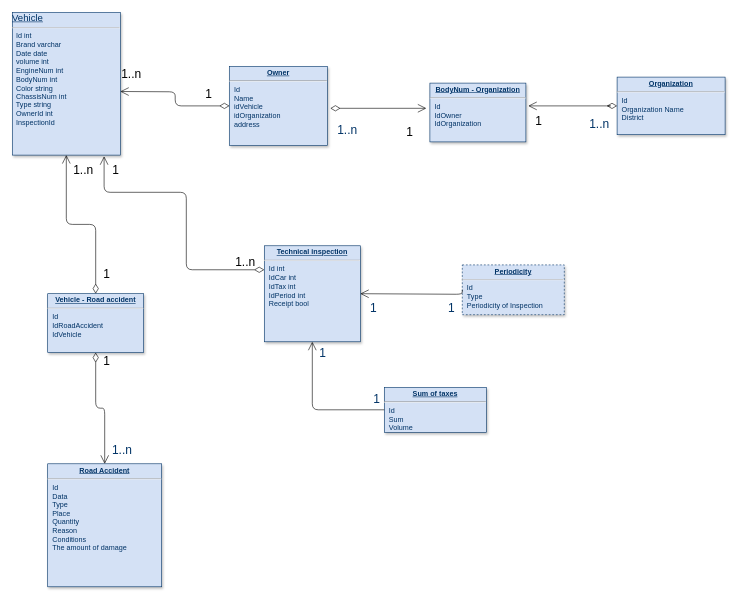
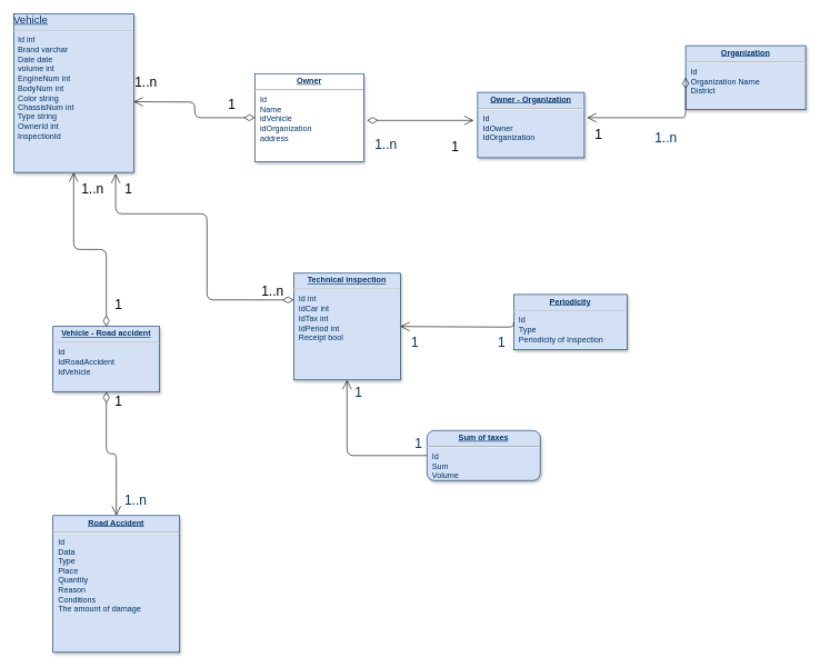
- <mxCell id="3" value="&lt;p style=&quot;margin: 4px 0px 0px ; text-align: center&quot;&gt;&lt;b&gt;&lt;u&gt;BodyNum - Organization&lt;/u&gt;&lt;/b&gt;&lt;/p&gt;&lt;hr&gt;&lt;p style=&quot;margin: 0px ; margin-left: 8px&quot;&gt;Id&lt;/p&gt;&lt;p style=&quot;margin: 0px ; margin-left: 8px&quot;&gt;IdOwner&lt;/p&gt;&lt;p style=&quot;margin: 0px ; margin-left: 8px&quot;&gt;IdOrganization&lt;/p&gt;&lt;p style=&quot;margin: 0px ; margin-left: 8px&quot;&gt;&lt;br&gt;&lt;/p&gt;" style="verticalAlign=top;align=left;overflow=fill;fontSize=12;fontFamily=Helvetica;html=1;strokeColor=#003366;shadow=1;fillColor=#D4E1F5;fontColor=#003366" vertex="1" parent="1"><mxGeometry x="716" y="138" width="160" height="98" as="geometry" /></mxCell>
+ <mxCell id="3" value="&lt;p style=&quot;margin: 4px 0px 0px ; text-align: center&quot;&gt;&lt;b&gt;&lt;u&gt;Owner - Organization&lt;/u&gt;&lt;/b&gt;&lt;/p&gt;&lt;hr&gt;&lt;p style=&quot;margin: 0px ; margin-left: 8px&quot;&gt;Id&lt;/p&gt;&lt;p style=&quot;margin: 0px ; margin-left: 8px&quot;&gt;IdOwner&lt;/p&gt;&lt;p style=&quot;margin: 0px ; margin-left: 8px&quot;&gt;IdOrganization&lt;/p&gt;&lt;p style=&quot;margin: 0px ; margin-left: 8px&quot;&gt;&lt;br&gt;&lt;/p&gt;" style="verticalAlign=top;align=left;overflow=fill;fontSize=12;fontFamily=Helvetica;html=1;strokeColor=#003366;shadow=1;fillColor=#D4E1F5;fontColor=#003366" vertex="1" parent="1"><mxGeometry x="716" y="138" width="160" height="98" as="geometry" /></mxCell>
- <mxCell id="5" value="&lt;p style=&quot;margin: 0px ; margin-top: 4px ; text-align: center ; text-decoration: underline&quot;&gt;&lt;strong&gt;Owner&lt;br&gt;&lt;/strong&gt;&lt;/p&gt;&lt;hr&gt;&lt;p style=&quot;margin: 0px ; margin-left: 8px&quot;&gt;Id&lt;/p&gt;&lt;p style=&quot;margin: 0px ; margin-left: 8px&quot;&gt;Name&lt;/p&gt;&lt;p style=&quot;margin: 0px ; margin-left: 8px&quot;&gt;idVehicle&lt;/p&gt;&lt;p style=&quot;margin: 0px ; margin-left: 8px&quot;&gt;idOrganization&lt;/p&gt;&lt;p style=&quot;margin: 0px ; margin-left: 8px&quot;&gt;address&lt;/p&gt;&lt;p style=&quot;margin: 0px ; margin-left: 8px&quot;&gt;&lt;br&gt;&lt;/p&gt;" style="verticalAlign=top;align=left;overflow=fill;fontSize=12;fontFamily=Helvetica;html=1;strokeColor=#003366;shadow=1;fillColor=#D4E1F5;fontColor=#003366" vertex="1" parent="1"><mxGeometry x="382" y="110" width="163" height="132" as="geometry" /></mxCell>
+ <mxCell id="5" value="&lt;p style=&quot;margin: 0px ; margin-top: 4px ; text-align: center ; text-decoration: underline&quot;&gt;&lt;strong&gt;Owner&lt;br&gt;&lt;/strong&gt;&lt;/p&gt;&lt;hr&gt;&lt;p style=&quot;margin: 0px ; margin-left: 8px&quot;&gt;Id&lt;/p&gt;&lt;p style=&quot;margin: 0px ; margin-left: 8px&quot;&gt;Name&lt;/p&gt;&lt;p style=&quot;margin: 0px ; margin-left: 8px&quot;&gt;idVehicle&lt;/p&gt;&lt;p style=&quot;margin: 0px ; margin-left: 8px&quot;&gt;idOrganization&lt;/p&gt;&lt;p style=&quot;margin: 0px ; margin-left: 8px&quot;&gt;address&lt;/p&gt;&lt;p style=&quot;margin: 0px ; margin-left: 8px&quot;&gt;&lt;br&gt;&lt;/p&gt;" style="verticalAlign=top;align=left;overflow=fill;fontSize=12;fontFamily=Helvetica;html=1;strokeColor=#003366;shadow=1;fillColor=#ffffff;fontColor=#003366;" vertex="1" parent="1"><mxGeometry x="382" y="110" width="163" height="132" as="geometry" /></mxCell>
- <mxCell id="7" value="&lt;p style=&quot;margin: 0px ; margin-top: 4px ; text-align: center ; text-decoration: underline&quot;&gt;&lt;strong&gt;Organization&lt;br&gt;&lt;/strong&gt;&lt;/p&gt;&lt;hr&gt;&lt;p style=&quot;margin: 0px ; margin-left: 8px&quot;&gt;Id&lt;/p&gt;&lt;p style=&quot;margin: 0px ; margin-left: 8px&quot;&gt;Organization Name&lt;/p&gt;&lt;p style=&quot;margin: 0px ; margin-left: 8px&quot;&gt;District&lt;br&gt;&lt;/p&gt;&lt;p style=&quot;margin: 0px ; margin-left: 8px&quot;&gt;&lt;br&gt;&lt;/p&gt;&lt;p style=&quot;margin: 0px ; margin-left: 8px&quot;&gt;&lt;br&gt;&lt;/p&gt;" style="verticalAlign=top;align=left;overflow=fill;fontSize=12;fontFamily=Helvetica;html=1;strokeColor=#003366;shadow=1;fillColor=#D4E1F5;fontColor=#003366" vertex="1" parent="1"><mxGeometry x="1028" y="128" width="180" height="96" as="geometry" /></mxCell>
+ <mxCell id="7" value="&lt;p style=&quot;margin: 0px ; margin-top: 4px ; text-align: center ; text-decoration: underline&quot;&gt;&lt;strong&gt;Organization&lt;br&gt;&lt;/strong&gt;&lt;/p&gt;&lt;hr&gt;&lt;p style=&quot;margin: 0px ; margin-left: 8px&quot;&gt;Id&lt;/p&gt;&lt;p style=&quot;margin: 0px ; margin-left: 8px&quot;&gt;Organization Name&lt;/p&gt;&lt;p style=&quot;margin: 0px ; margin-left: 8px&quot;&gt;District&lt;br&gt;&lt;/p&gt;&lt;p style=&quot;margin: 0px ; margin-left: 8px&quot;&gt;&lt;br&gt;&lt;/p&gt;&lt;p style=&quot;margin: 0px ; margin-left: 8px&quot;&gt;&lt;br&gt;&lt;/p&gt;" style="verticalAlign=top;align=left;overflow=fill;fontSize=12;fontFamily=Helvetica;html=1;strokeColor=#003366;shadow=1;fillColor=#D4E1F5;fontColor=#003366" vertex="1" parent="1"><mxGeometry x="1028" y="68" width="180" height="96" as="geometry" /></mxCell>
- <mxCell id="13" value="&lt;p style=&quot;margin: 0px ; margin-top: 4px ; text-align: center ; text-decoration: underline&quot;&gt;&lt;strong&gt;Periodicity&lt;br&gt;&lt;/strong&gt;&lt;/p&gt;&lt;hr&gt;&lt;p style=&quot;margin: 0px ; margin-left: 8px&quot;&gt;Id&lt;/p&gt;&lt;p style=&quot;margin: 0px ; margin-left: 8px&quot;&gt;Type&lt;/p&gt;&lt;p style=&quot;margin: 0px ; margin-left: 8px&quot;&gt;Periodicity of Inspection&lt;br&gt;&lt;/p&gt;&lt;p style=&quot;margin: 0px ; margin-left: 8px&quot;&gt;&lt;br&gt;&lt;/p&gt;&lt;p style=&quot;margin: 0px ; margin-left: 8px&quot;&gt;&lt;br&gt;&lt;/p&gt;" style="verticalAlign=top;align=left;overflow=fill;fontSize=12;fontFamily=Helvetica;html=1;strokeColor=#003366;shadow=1;fillColor=#D4E1F5;fontColor=#003366;dashed=1;" vertex="1" parent="1"><mxGeometry x="770" y="441" width="170" height="83" as="geometry" /></mxCell>
+ <mxCell id="13" value="&lt;p style=&quot;margin: 0px ; margin-top: 4px ; text-align: center ; text-decoration: underline&quot;&gt;&lt;strong&gt;Periodicity&lt;br&gt;&lt;/strong&gt;&lt;/p&gt;&lt;hr&gt;&lt;p style=&quot;margin: 0px ; margin-left: 8px&quot;&gt;Id&lt;/p&gt;&lt;p style=&quot;margin: 0px ; margin-left: 8px&quot;&gt;Type&lt;/p&gt;&lt;p style=&quot;margin: 0px ; margin-left: 8px&quot;&gt;Periodicity of Inspection&lt;br&gt;&lt;/p&gt;&lt;p style=&quot;margin: 0px ; margin-left: 8px&quot;&gt;&lt;br&gt;&lt;/p&gt;&lt;p style=&quot;margin: 0px ; margin-left: 8px&quot;&gt;&lt;br&gt;&lt;/p&gt;" style="verticalAlign=top;align=left;overflow=fill;fontSize=12;fontFamily=Helvetica;html=1;strokeColor=#003366;shadow=1;fillColor=#D4E1F5;fontColor=#003366" vertex="1" parent="1"><mxGeometry x="770" y="441" width="170" height="83" as="geometry" /></mxCell>
- <mxCell id="12" value="&lt;p style=&quot;margin: 0px ; margin-top: 4px ; text-align: center ; text-decoration: underline&quot;&gt;&lt;strong&gt;Sum of taxes&lt;br&gt;&lt;/strong&gt;&lt;/p&gt;&lt;hr&gt;&lt;p style=&quot;margin: 0px ; margin-left: 8px&quot;&gt;Id&lt;/p&gt;&lt;p style=&quot;margin: 0px ; margin-left: 8px&quot;&gt;Sum&lt;/p&gt;&lt;p style=&quot;margin: 0px ; margin-left: 8px&quot;&gt;Volume&lt;br&gt;&lt;/p&gt;&lt;p style=&quot;margin: 0px ; margin-left: 8px&quot;&gt;&lt;br&gt;&lt;/p&gt;&lt;p style=&quot;margin: 0px ; margin-left: 8px&quot;&gt;&lt;br&gt;&lt;/p&gt;" style="verticalAlign=top;align=left;overflow=fill;fontSize=12;fontFamily=Helvetica;html=1;strokeColor=#003366;shadow=1;fillColor=#D4E1F5;fontColor=#003366" vertex="1" parent="1"><mxGeometry x="640" y="645" width="170" height="75" as="geometry" /></mxCell>
+ <mxCell id="12" value="&lt;p style=&quot;margin: 0px ; margin-top: 4px ; text-align: center ; text-decoration: underline&quot;&gt;&lt;strong&gt;Sum of taxes&lt;br&gt;&lt;/strong&gt;&lt;/p&gt;&lt;hr&gt;&lt;p style=&quot;margin: 0px ; margin-left: 8px&quot;&gt;Id&lt;/p&gt;&lt;p style=&quot;margin: 0px ; margin-left: 8px&quot;&gt;Sum&lt;/p&gt;&lt;p style=&quot;margin: 0px ; margin-left: 8px&quot;&gt;Volume&lt;br&gt;&lt;/p&gt;&lt;p style=&quot;margin: 0px ; margin-left: 8px&quot;&gt;&lt;br&gt;&lt;/p&gt;&lt;p style=&quot;margin: 0px ; margin-left: 8px&quot;&gt;&lt;br&gt;&lt;/p&gt;" style="verticalAlign=top;align=left;overflow=fill;fontSize=12;fontFamily=Helvetica;html=1;strokeColor=#003366;shadow=1;fillColor=#D4E1F5;fontColor=#003366;rounded=1;" vertex="1" parent="1"><mxGeometry x="640" y="645" width="170" height="75" as="geometry" /></mxCell>
